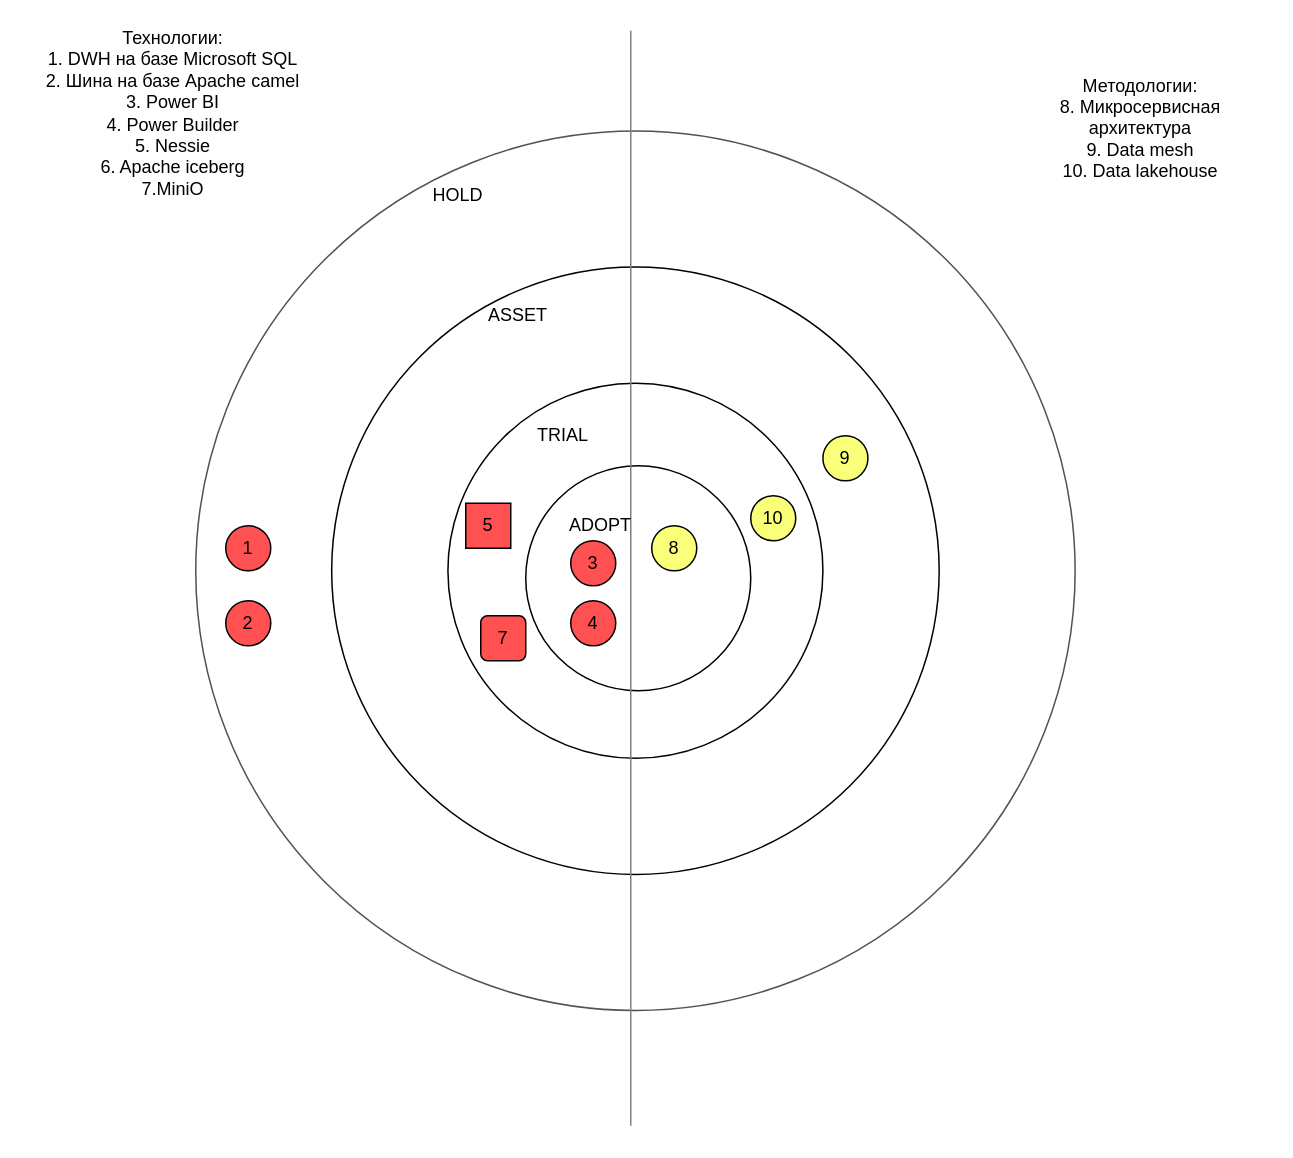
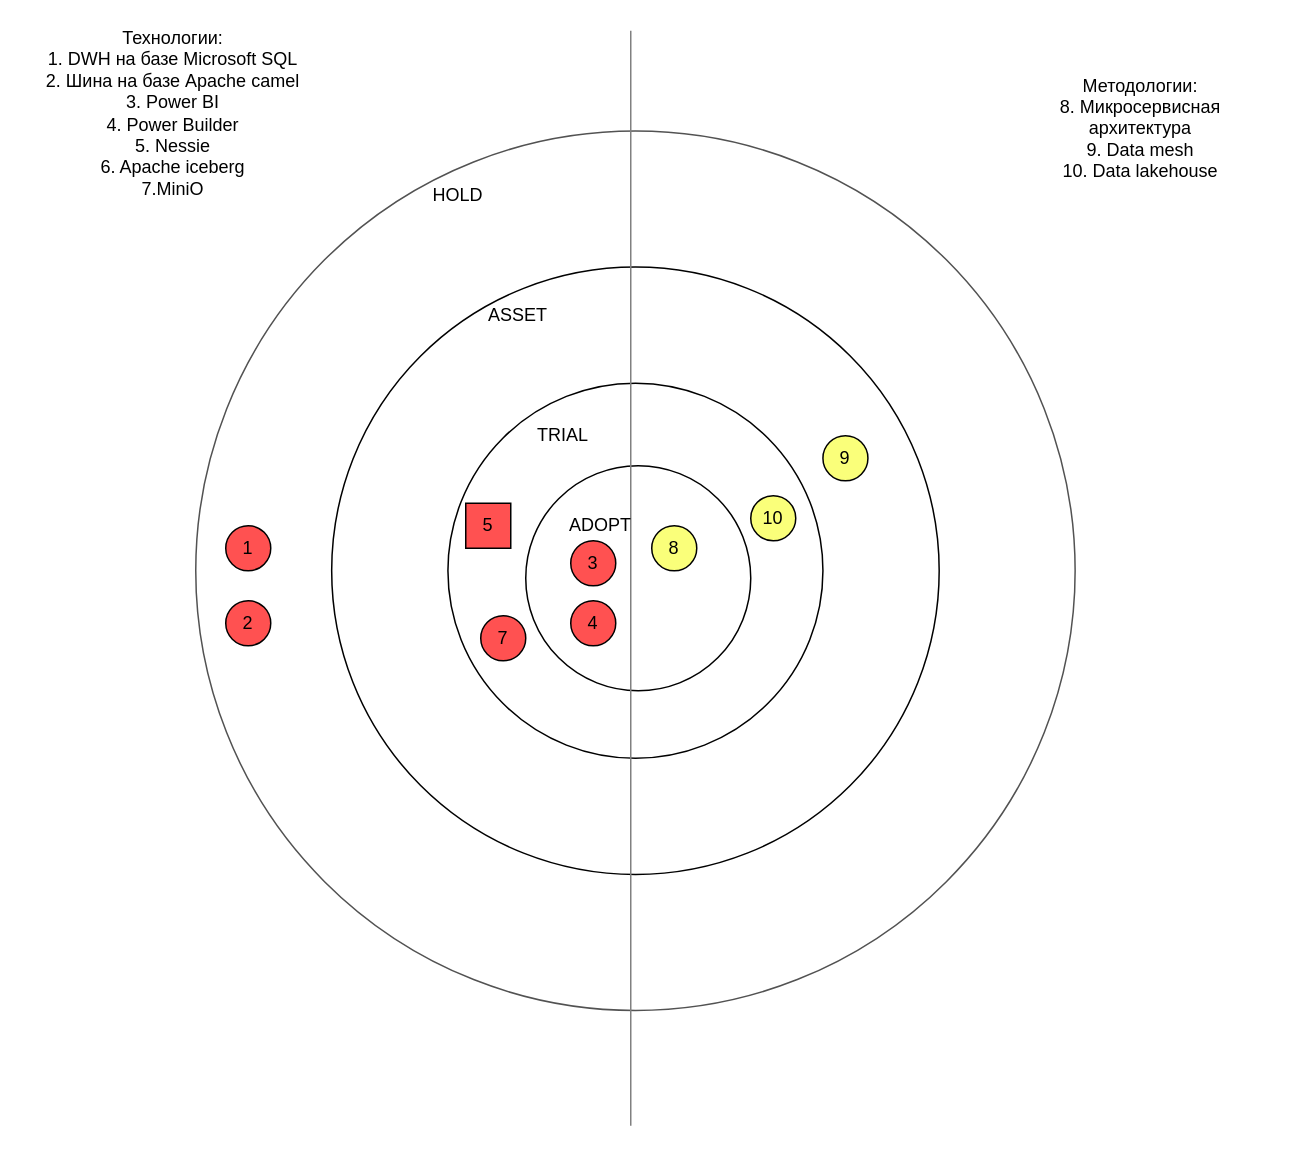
- <mxCell id="20" value="7" style="whiteSpace=wrap;html=1;aspect=fixed;fillColor=light-dark(#FF5151,var(--ge-dark-color, #121212));rounded=1;" vertex="1" parent="1"><mxGeometry x="320" y="410" width="30" height="30" as="geometry" /></mxCell>
+ <mxCell id="20" value="7" style="ellipse;whiteSpace=wrap;html=1;aspect=fixed;fillColor=light-dark(#FF5151,var(--ge-dark-color, #121212));" vertex="1" parent="1"><mxGeometry x="320" y="410" width="30" height="30" as="geometry" /></mxCell>
